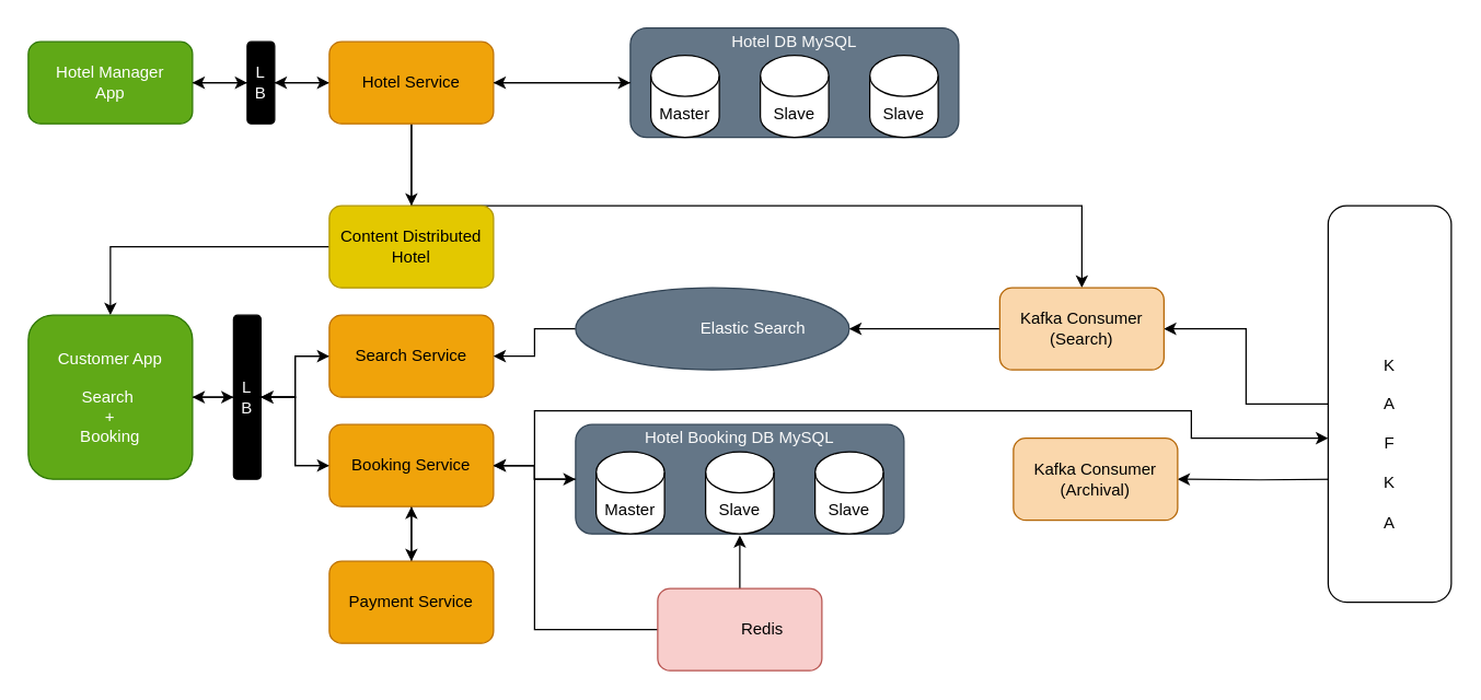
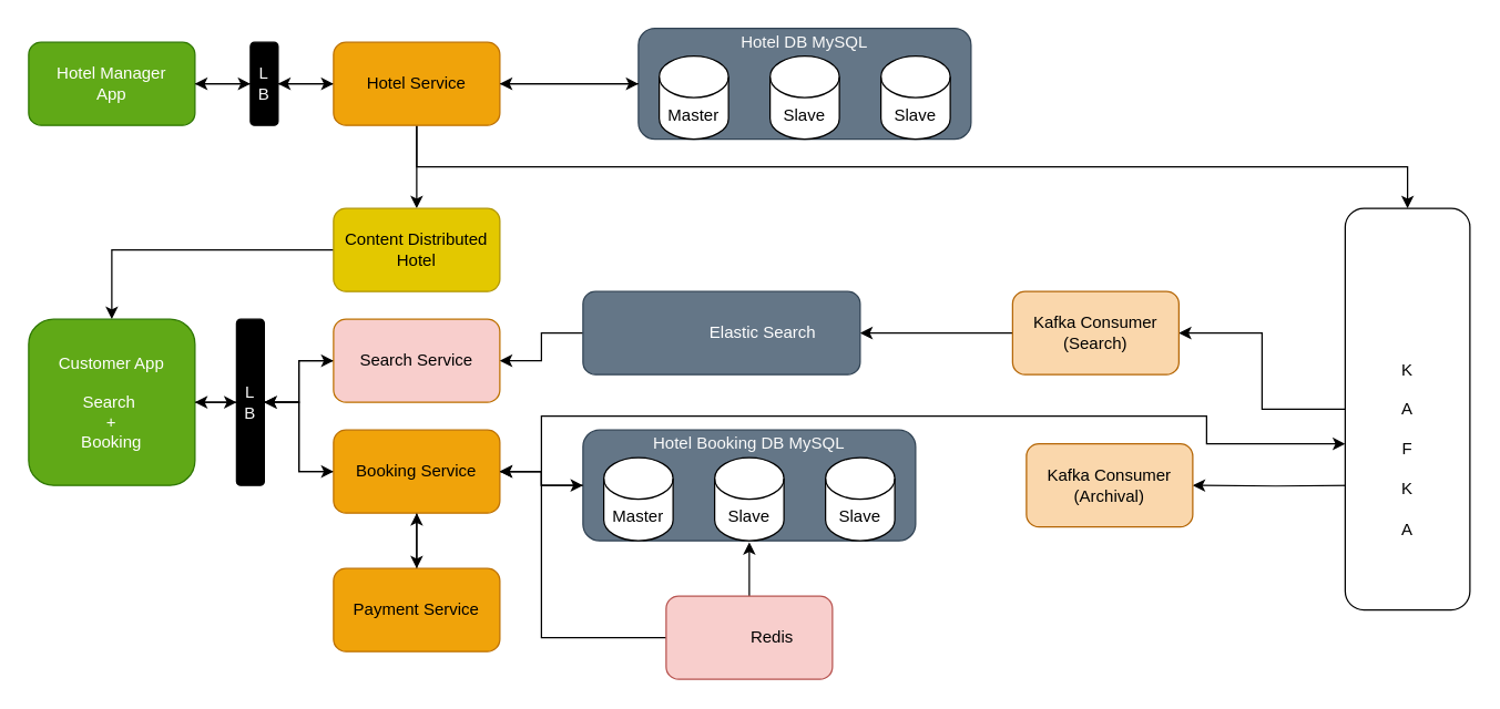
- <mxCell id="14" style="edgeStyle=orthogonalEdgeStyle;orthogonalLoop=1;jettySize=auto;html=1;fontColor=#FAFAFA;rounded=0;exitX=0.5;exitY=1;exitDx=0;exitDy=0;" parent="1" source="17" target="35" edge="1"><mxGeometry relative="1" as="geometry" /></mxCell>
+ <mxCell id="14" style="edgeStyle=orthogonalEdgeStyle;orthogonalLoop=1;jettySize=auto;html=1;fontColor=#FAFAFA;rounded=0;exitX=0.5;exitY=1;exitDx=0;exitDy=0;entryX=0.5;entryY=0;entryDx=0;entryDy=0;" parent="1" source="17" target="21" edge="1"><mxGeometry relative="1" as="geometry" /></mxCell>
- <mxCell id="33" value="&amp;nbsp; &amp;nbsp; &amp;nbsp; &amp;nbsp; &amp;nbsp; &amp;nbsp; &amp;nbsp; &amp;nbsp; &amp;nbsp; Elastic Search" style="ellipse;whiteSpace=wrap;html=1;fillColor=#647687;strokeColor=#314354;fontColor=#ffffff;" parent="1" vertex="1"><mxGeometry x="420" y="210" width="200" height="60" as="geometry" /></mxCell>
+ <mxCell id="33" value="&amp;nbsp; &amp;nbsp; &amp;nbsp; &amp;nbsp; &amp;nbsp; &amp;nbsp; &amp;nbsp; &amp;nbsp; &amp;nbsp; Elastic Search" style="rounded=1;whiteSpace=wrap;html=1;fillColor=#647687;strokeColor=#314354;fontColor=#ffffff;" parent="1" vertex="1"><mxGeometry x="420" y="210" width="200" height="60" as="geometry" /></mxCell>
- <mxCell id="31" value="Search Service" style="rounded=1;whiteSpace=wrap;html=1;fillColor=#f0a30a;strokeColor=#BD7000;fontColor=#000000;" parent="1" vertex="1"><mxGeometry x="240" y="230" width="120" height="60" as="geometry" /></mxCell>
+ <mxCell id="31" value="Search Service" style="rounded=1;whiteSpace=wrap;html=1;fillColor=#f8cecc;strokeColor=#BD7000;fontColor=#000000;" parent="1" vertex="1"><mxGeometry x="240" y="230" width="120" height="60" as="geometry" /></mxCell>
